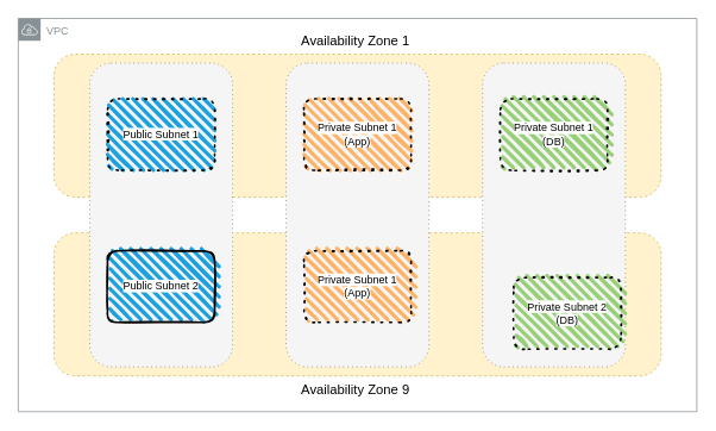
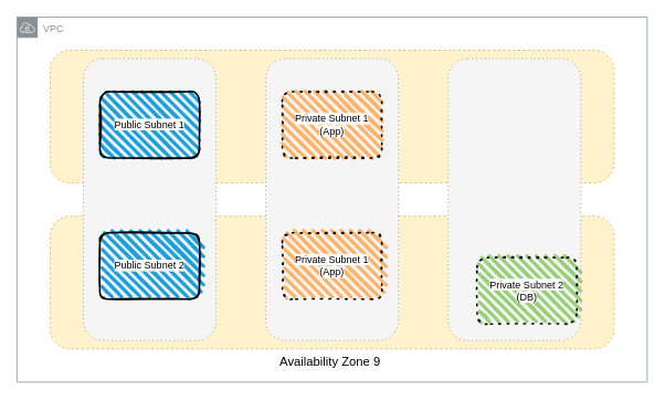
- <mxCell id="14" value="&lt;font style=&quot;font-size: 15px&quot;&gt;Availability Zone 1&amp;nbsp;&lt;/font&gt;" style="text;html=1;strokeColor=none;fillColor=none;align=center;verticalAlign=middle;whiteSpace=wrap;rounded=0;dashed=1;dashPattern=1 4;labelBackgroundColor=#FFFFFF;" vertex="1" parent="1"><mxGeometry x="305" y="30" width="190" height="30" as="geometry" /></mxCell>
- <mxCell id="8" value="&lt;span style=&quot;background-color: rgb(255 , 255 , 255)&quot;&gt;Public Subnet 1&lt;/span&gt;" style="rounded=1;whiteSpace=wrap;html=1;strokeWidth=2;fillWeight=4;hachureGap=8;hachureAngle=45;fillColor=#1ba1e2;sketch=1;dashed=1;dashPattern=1 4;" vertex="1" parent="1"><mxGeometry x="120" y="110" width="120" height="80" as="geometry" /></mxCell>
+ <mxCell id="8" value="&lt;span style=&quot;background-color: rgb(255 , 255 , 255)&quot;&gt;Public Subnet 1&lt;/span&gt;" style="rounded=1;whiteSpace=wrap;html=1;strokeWidth=2;fillWeight=4;hachureGap=8;hachureAngle=45;fillColor=#1ba1e2;sketch=1;dashed=0;dashPattern=1 4;" vertex="1" parent="1"><mxGeometry x="120" y="110" width="120" height="80" as="geometry" /></mxCell>
- <mxCell id="12" value="&lt;span style=&quot;background-color: rgb(255 , 255 , 255)&quot;&gt;Private Subnet 1&lt;br&gt;(DB)&lt;br&gt;&lt;/span&gt;" style="rounded=1;whiteSpace=wrap;html=1;strokeWidth=2;fillWeight=4;hachureGap=8;hachureAngle=45;fillColor=#97D077;sketch=1;dashed=1;dashPattern=1 4;" vertex="1" parent="1"><mxGeometry x="560" y="110" width="120" height="80" as="geometry" /></mxCell>
